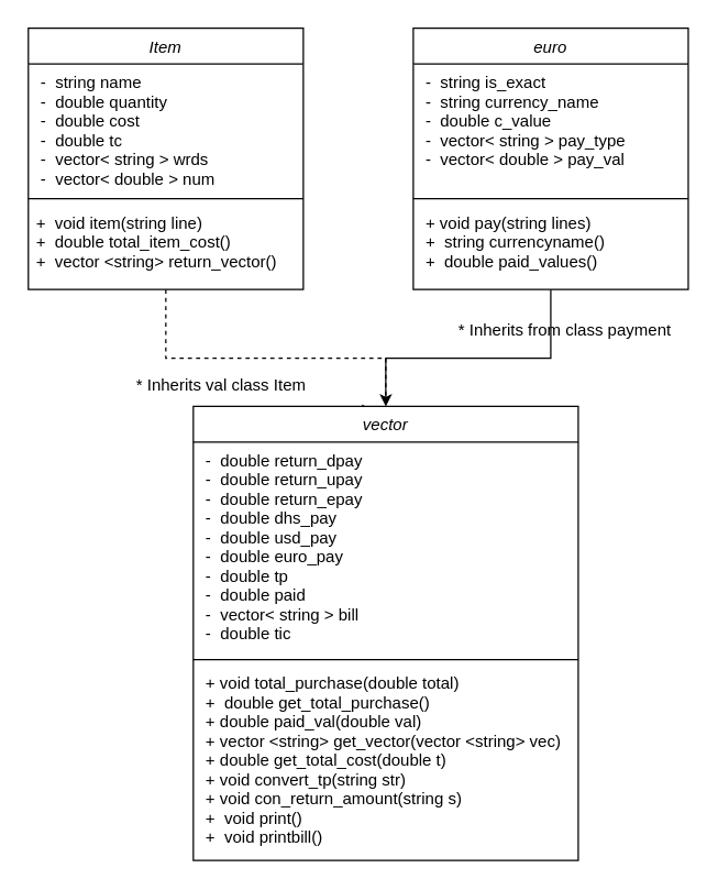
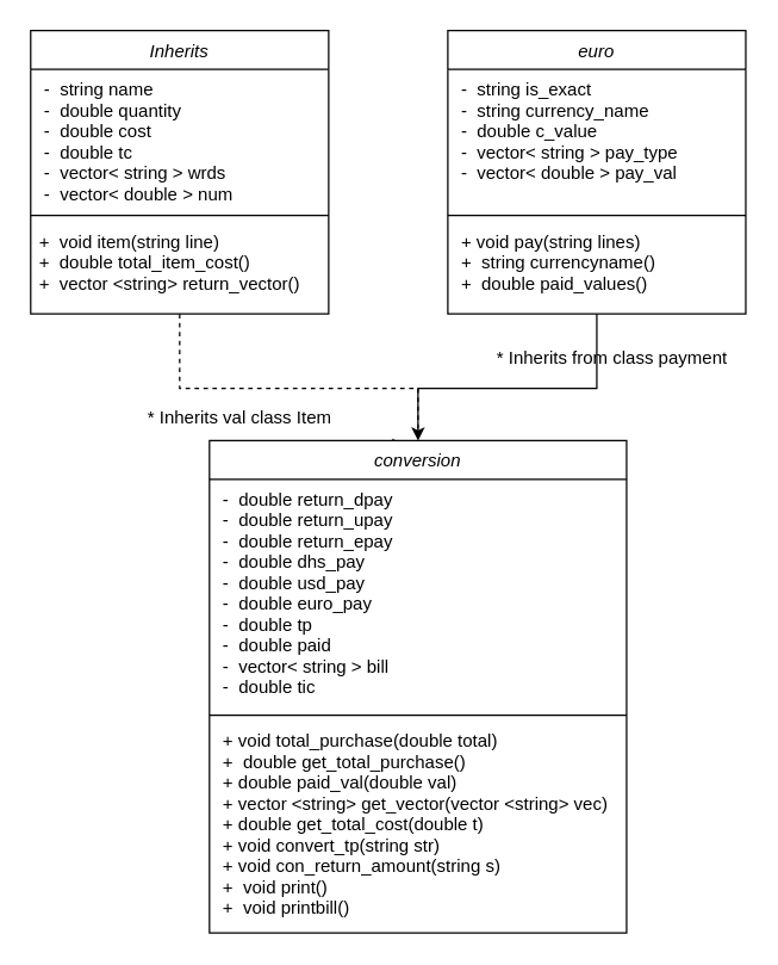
- <mxCell id="3" value="Item" style="swimlane;fontStyle=2;align=center;verticalAlign=top;childLayout=stackLayout;horizontal=1;startSize=26;horizontalStack=0;resizeParent=1;resizeLast=0;collapsible=1;marginBottom=0;rounded=0;shadow=0;strokeWidth=1;" parent="1" vertex="1"><mxGeometry x="20" y="20" width="200" height="190" as="geometry"><mxRectangle x="230" y="140" width="160" height="26" as="alternateBounds" /></mxGeometry></mxCell>
+ <mxCell id="3" value="Inherits" style="swimlane;fontStyle=2;align=center;verticalAlign=top;childLayout=stackLayout;horizontal=1;startSize=26;horizontalStack=0;resizeParent=1;resizeLast=0;collapsible=1;marginBottom=0;rounded=0;shadow=0;strokeWidth=1;" parent="1" vertex="1"><mxGeometry x="20" y="20" width="200" height="190" as="geometry"><mxRectangle x="230" y="140" width="160" height="26" as="alternateBounds" /></mxGeometry></mxCell>
- <mxCell id="12" value="vector" style="swimlane;fontStyle=2;align=center;verticalAlign=top;childLayout=stackLayout;horizontal=1;startSize=26;horizontalStack=0;resizeParent=1;resizeLast=0;collapsible=1;marginBottom=0;rounded=0;shadow=0;strokeWidth=1;" parent="1" vertex="1"><mxGeometry x="140" y="295" width="280" height="330" as="geometry"><mxRectangle x="230" y="140" width="160" height="26" as="alternateBounds" /></mxGeometry></mxCell>
+ <mxCell id="12" value="conversion" style="swimlane;fontStyle=2;align=center;verticalAlign=top;childLayout=stackLayout;horizontal=1;startSize=26;horizontalStack=0;resizeParent=1;resizeLast=0;collapsible=1;marginBottom=0;rounded=0;shadow=0;strokeWidth=1;" parent="1" vertex="1"><mxGeometry x="140" y="295" width="280" height="330" as="geometry"><mxRectangle x="230" y="140" width="160" height="26" as="alternateBounds" /></mxGeometry></mxCell>
